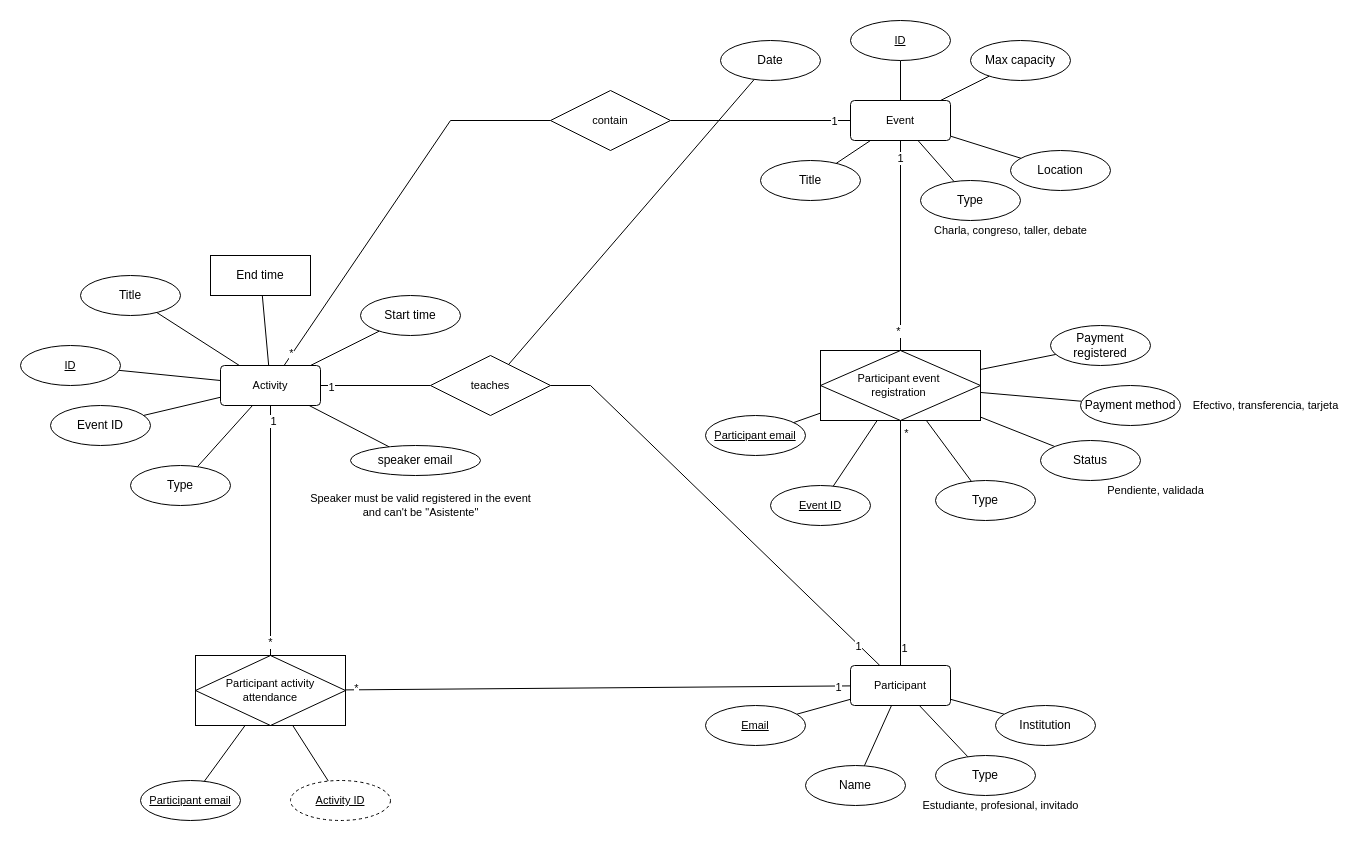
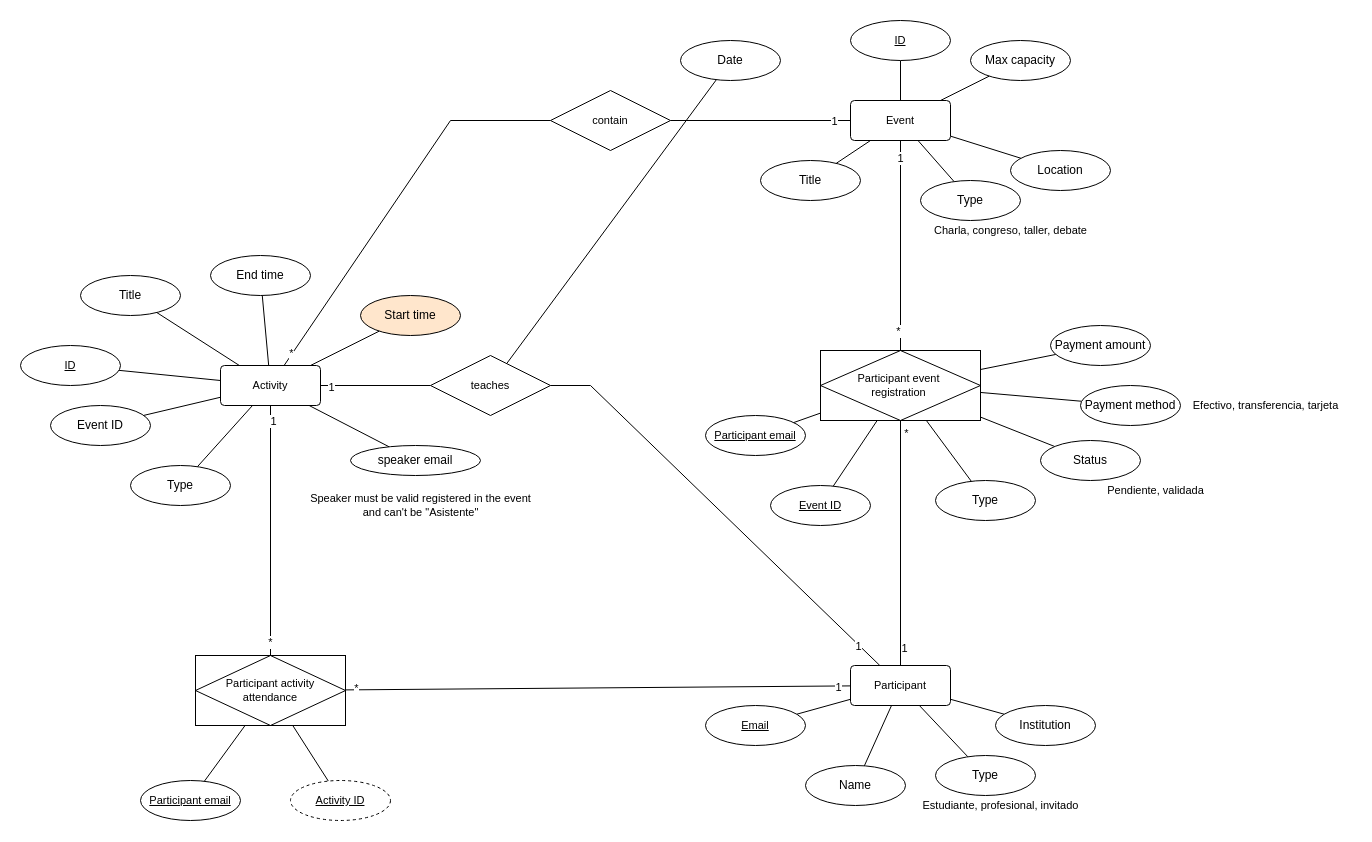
- <mxCell id="5" value="Date" style="ellipse;whiteSpace=wrap;html=1;align=center;" parent="1" vertex="1"><mxGeometry x="720" y="40" width="100" height="40" as="geometry" /></mxCell>
+ <mxCell id="5" value="Date" style="ellipse;whiteSpace=wrap;html=1;align=center;" parent="1" vertex="1"><mxGeometry x="680" y="40" width="100" height="40" as="geometry" /></mxCell>
- <mxCell id="57" value="End time" style="whiteSpace=wrap;html=1;align=center;rounded=0;" parent="1" vertex="1"><mxGeometry x="210" y="255" width="100" height="40" as="geometry" /></mxCell>
+ <mxCell id="57" value="End time" style="ellipse;whiteSpace=wrap;html=1;align=center;" parent="1" vertex="1"><mxGeometry x="210" y="255" width="100" height="40" as="geometry" /></mxCell>
- <mxCell id="55" value="Start time" style="ellipse;whiteSpace=wrap;html=1;align=center;" parent="1" vertex="1"><mxGeometry x="360" y="295" width="100" height="40" as="geometry" /></mxCell>
+ <mxCell id="55" value="Start time" style="ellipse;whiteSpace=wrap;html=1;align=center;fillColor=#ffe6cc;" parent="1" vertex="1"><mxGeometry x="360" y="295" width="100" height="40" as="geometry" /></mxCell>
- <mxCell id="43" value="Payment registered" style="ellipse;whiteSpace=wrap;html=1;align=center;" parent="1" vertex="1"><mxGeometry x="1050" y="325" width="100" height="40" as="geometry" /></mxCell>
+ <mxCell id="43" value="Payment amount" style="ellipse;whiteSpace=wrap;html=1;align=center;" parent="1" vertex="1"><mxGeometry x="1050" y="325" width="100" height="40" as="geometry" /></mxCell>
